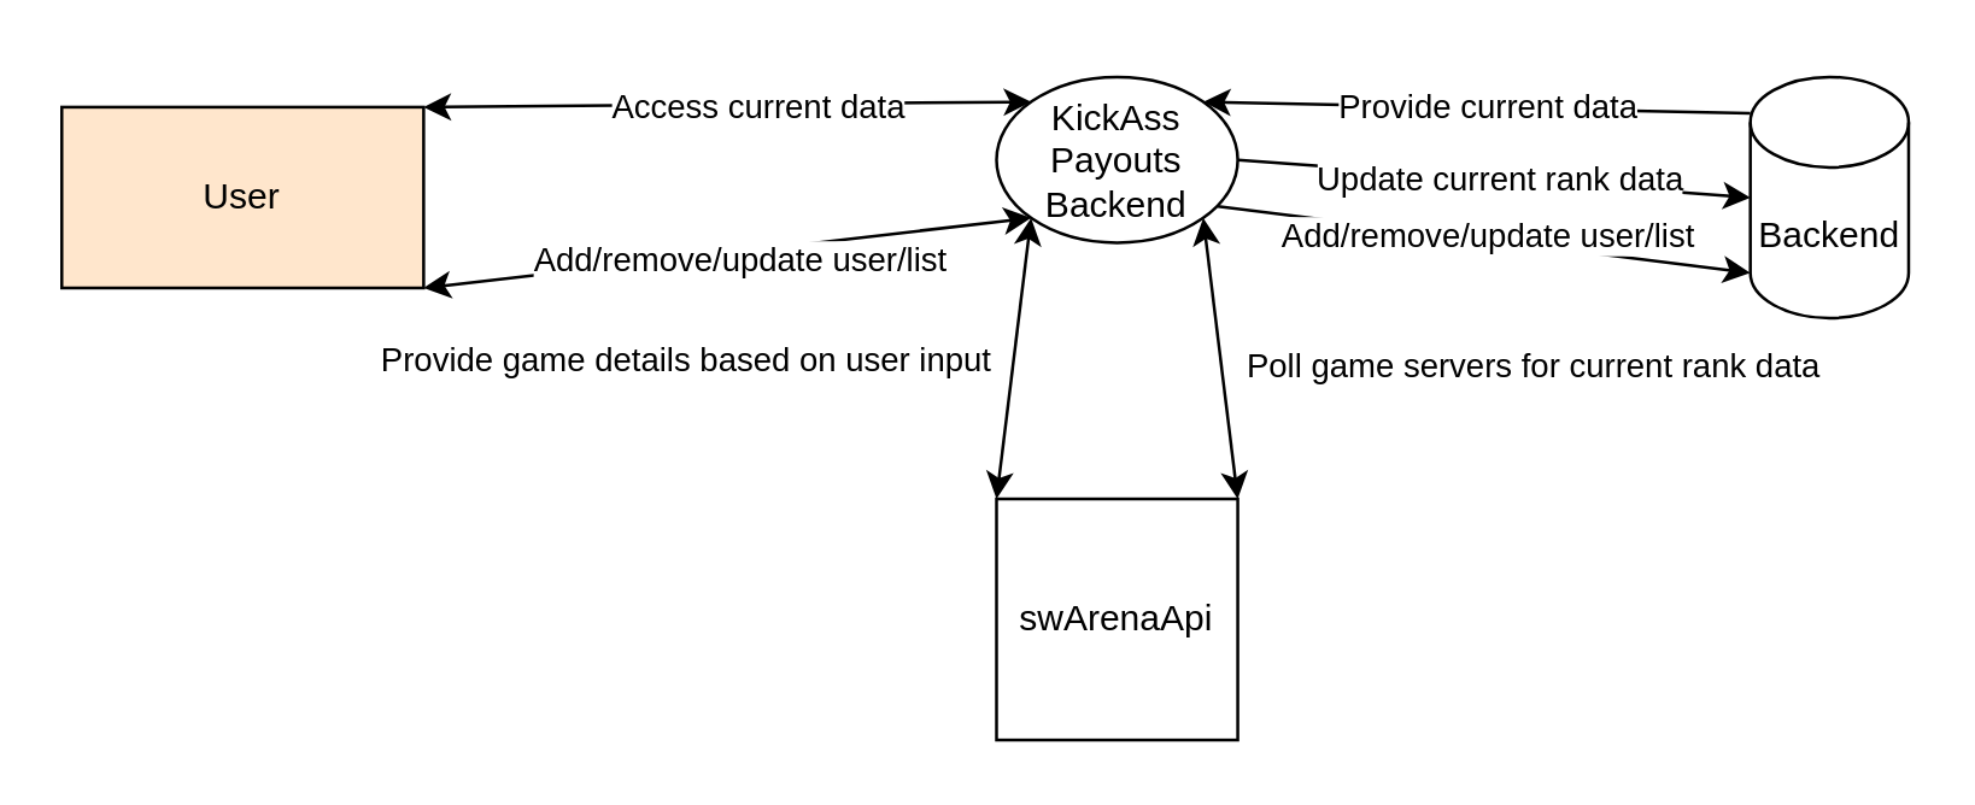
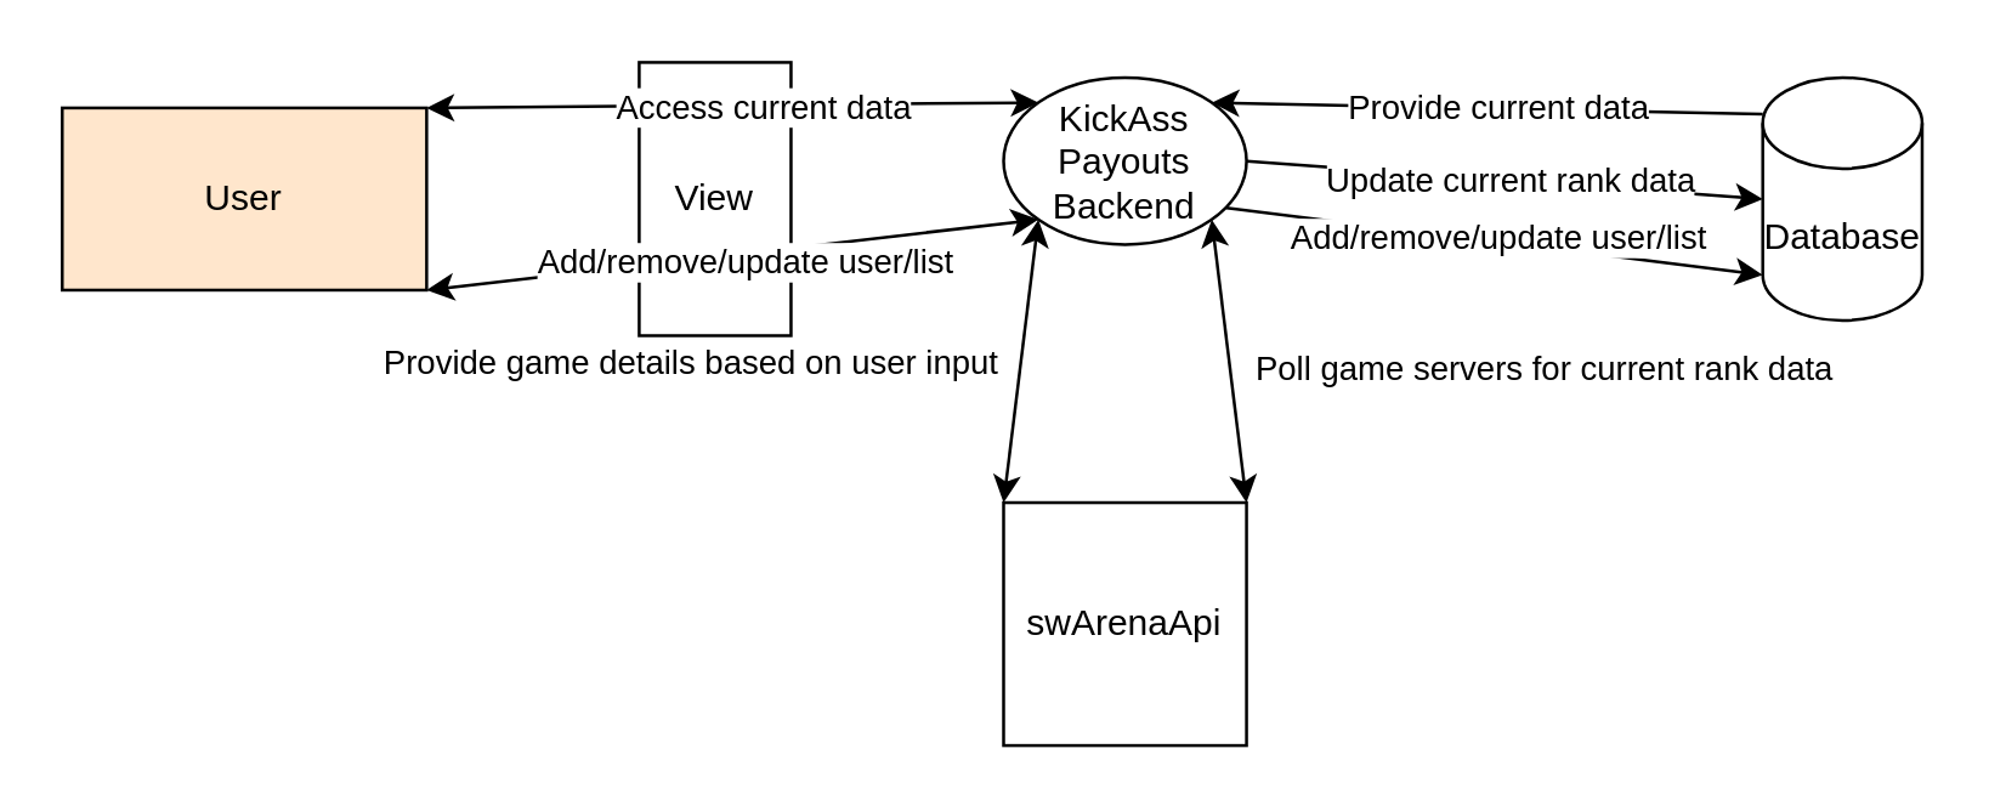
+ <mxCell id="2" value="View" style="rounded=0;whiteSpace=wrap;html=1;" vertex="1" parent="1"><mxGeometry x="210" y="20" width="50" height="90" as="geometry" /></mxCell>
- <mxCell id="5" value="Backend" style="shape=cylinder3;whiteSpace=wrap;html=1;boundedLbl=1;backgroundOutline=1;size=15;" parent="1" vertex="1"><mxGeometry x="580" y="25" width="52.5" height="80" as="geometry" /></mxCell>
+ <mxCell id="5" value="Database" style="shape=cylinder3;whiteSpace=wrap;html=1;boundedLbl=1;backgroundOutline=1;size=15;" parent="1" vertex="1"><mxGeometry x="580" y="25" width="52.5" height="80" as="geometry" /></mxCell>
